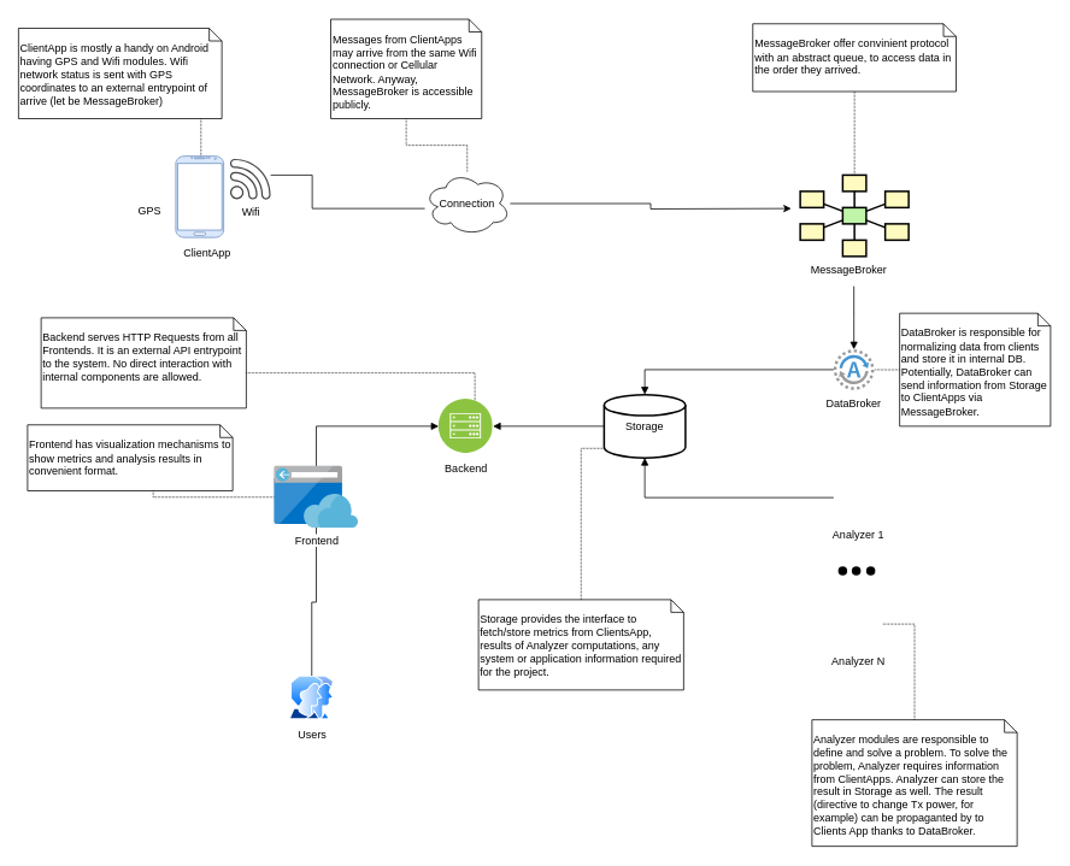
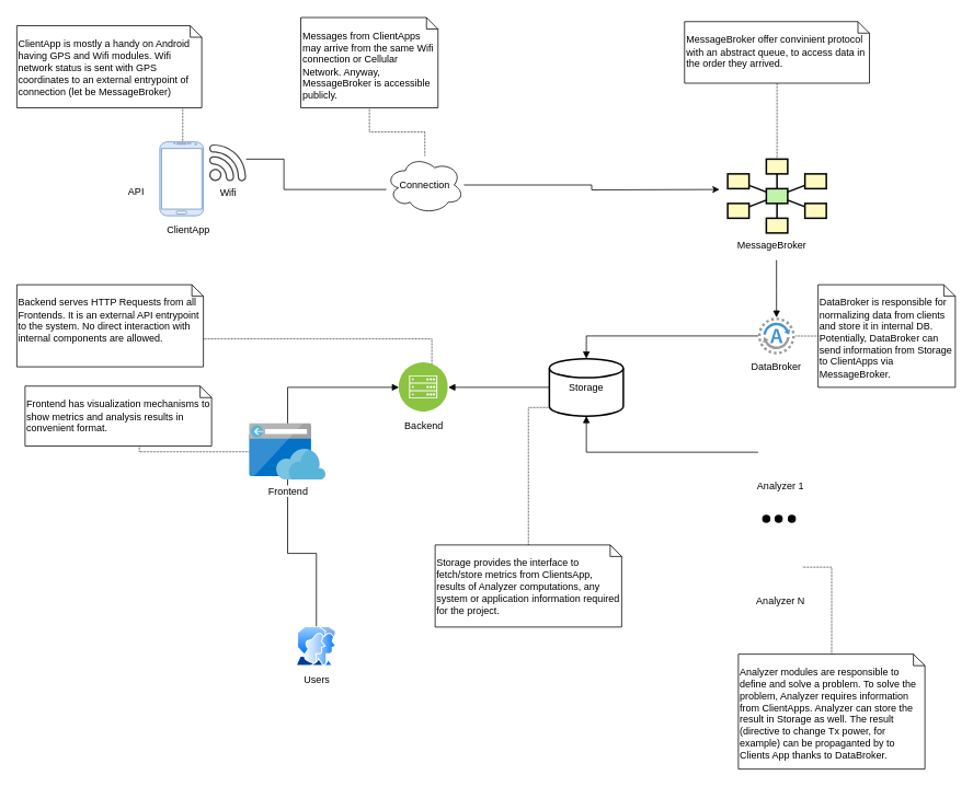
- <mxCell id="23" value="&lt;br&gt;ClientApp is mostly a handy on Android having GPS and Wifi modules. Wifi network status is sent with GPS coordinates to an external entrypoint of arrive (let be MessageBroker)" style="shape=note;whiteSpace=wrap;html=1;size=14;verticalAlign=top;align=left;spacingTop=-6;fillColor=none;fontColor=#000000;" vertex="1" parent="1"><mxGeometry x="20" y="30.5" width="225" height="100" as="geometry" /></mxCell>
+ <mxCell id="23" value="&lt;br&gt;ClientApp is mostly a handy on Android having GPS and Wifi modules. Wifi network status is sent with GPS coordinates to an external entrypoint of connection (let be MessageBroker)" style="shape=note;whiteSpace=wrap;html=1;size=14;verticalAlign=top;align=left;spacingTop=-6;fillColor=none;fontColor=#000000;" vertex="1" parent="1"><mxGeometry x="20" y="30.5" width="225" height="100" as="geometry" /></mxCell>
- <mxCell id="37" value="GPS" style="shape=image;html=1;verticalAlign=top;verticalLabelPosition=bottom;labelBackgroundColor=#ffffff;imageAspect=0;aspect=fixed;image=https://cdn1.iconfinder.com/data/icons/material-device/22/gps-fixed-128.png;fillColor=none;fontColor=#000000;" vertex="1" parent="36"><mxGeometry y="6" width="41" height="41" as="geometry" /></mxCell>
+ <mxCell id="37" value="API" style="shape=image;html=1;verticalAlign=top;verticalLabelPosition=bottom;labelBackgroundColor=#ffffff;imageAspect=0;aspect=fixed;image=https://cdn1.iconfinder.com/data/icons/material-device/22/gps-fixed-128.png;fillColor=none;fontColor=#000000;" vertex="1" parent="36"><mxGeometry y="6" width="41" height="41" as="geometry" /></mxCell>
- <mxCell id="35" value="&lt;br&gt;Backend serves HTTP Requests from all Frontends. It is an external API entrypoint to the system. No direct interaction with internal components are allowed.&lt;br&gt;" style="shape=note;whiteSpace=wrap;html=1;size=14;verticalAlign=top;align=left;spacingTop=-6;fillColor=none;fontColor=#000000;" vertex="1" parent="1"><mxGeometry x="45" y="351" width="227" height="100" as="geometry" /></mxCell>
+ <mxCell id="35" value="&lt;br&gt;Backend serves HTTP Requests from all Frontends. It is an external API entrypoint to the system. No direct interaction with internal components are allowed.&lt;br&gt;" style="shape=note;whiteSpace=wrap;html=1;size=14;verticalAlign=top;align=left;spacingTop=-6;fillColor=none;fontColor=#000000;" vertex="1" parent="1"><mxGeometry x="20" y="346" width="227" height="100" as="geometry" /></mxCell>
- <mxCell id="21" value="Users" style="aspect=fixed;perimeter=ellipsePerimeter;html=1;align=center;shadow=0;dashed=0;spacingTop=3;image;image=img/lib/active_directory/user_accounts.svg;fillColor=#000000;fontColor=#000000;" vertex="1" parent="1"><mxGeometry x="319.5" y="747.5" width="50" height="48.5" as="geometry" /></mxCell>
+ <mxCell id="21" value="Users" style="aspect=fixed;perimeter=ellipsePerimeter;html=1;align=center;shadow=0;dashed=0;spacingTop=3;image;image=img/lib/active_directory/user_accounts.svg;fillColor=#000000;fontColor=#000000;" vertex="1" parent="1"><mxGeometry x="359.5" y="762.5" width="50" height="48.5" as="geometry" /></mxCell>
